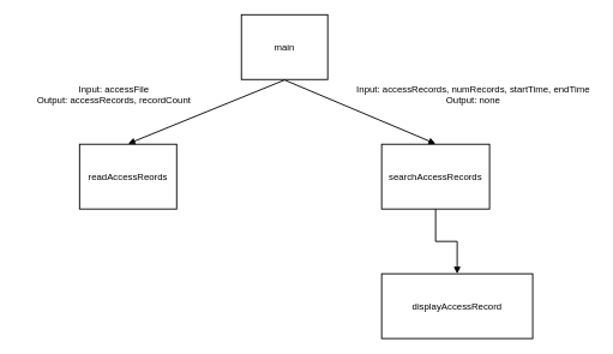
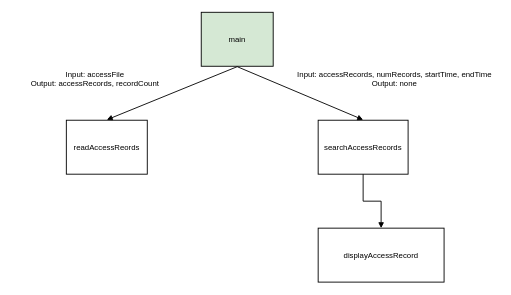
- <mxCell id="2" value="main" style="html=1;overflow=block;blockSpacing=1;whiteSpace=wrap;fontSize=13;fontColor=default;spacing=3.8;strokeOpacity=100;strokeWidth=1.5;" vertex="1" parent="1"><mxGeometry x="335" y="20" width="120" height="90" as="geometry" /></mxCell>
+ <mxCell id="2" value="main" style="html=1;overflow=block;blockSpacing=1;whiteSpace=wrap;fontSize=13;fontColor=default;spacing=3.8;strokeOpacity=100;strokeWidth=1.5;fillColor=#d5e8d4;" vertex="1" parent="1"><mxGeometry x="335" y="20" width="120" height="90" as="geometry" /></mxCell>
